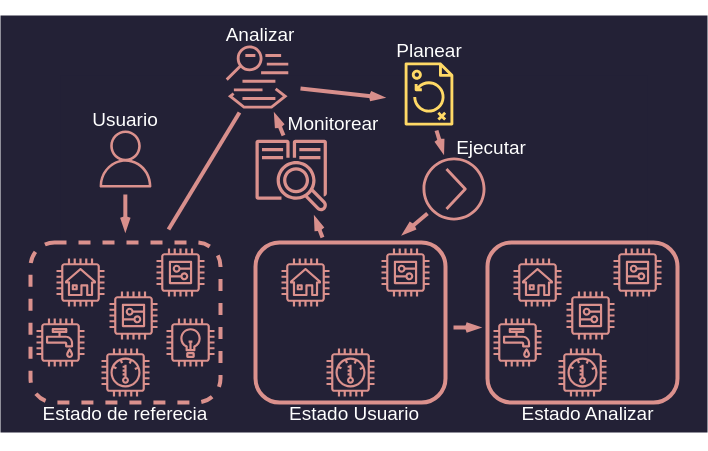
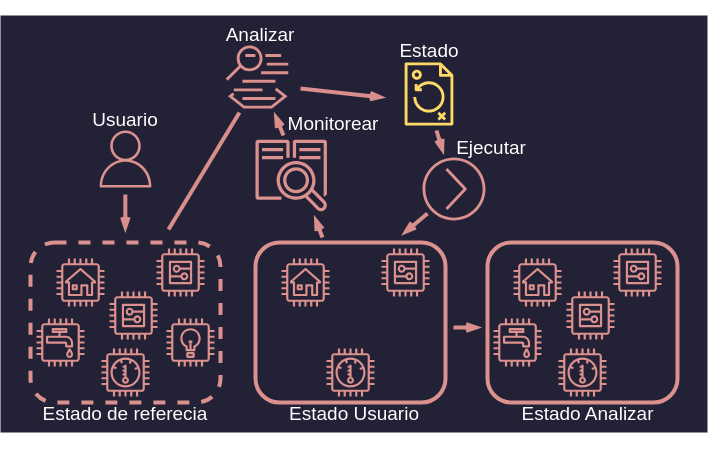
- <mxCell id="40" value="Planear" style="text;html=1;strokeColor=none;fillColor=none;align=center;verticalAlign=middle;whiteSpace=wrap;rounded=0;fontSize=19;fontFamily=Helvetica;fontColor=#FFFFFF;" parent="1" vertex="1"><mxGeometry x="324" y="36" width="190" height="30" as="geometry" /></mxCell>
+ <mxCell id="40" value="Estado" style="text;html=1;strokeColor=none;fillColor=none;align=center;verticalAlign=middle;whiteSpace=wrap;rounded=0;fontSize=19;fontFamily=Helvetica;fontColor=#FFFFFF;" parent="1" vertex="1"><mxGeometry x="324" y="36" width="190" height="30" as="geometry" /></mxCell>
